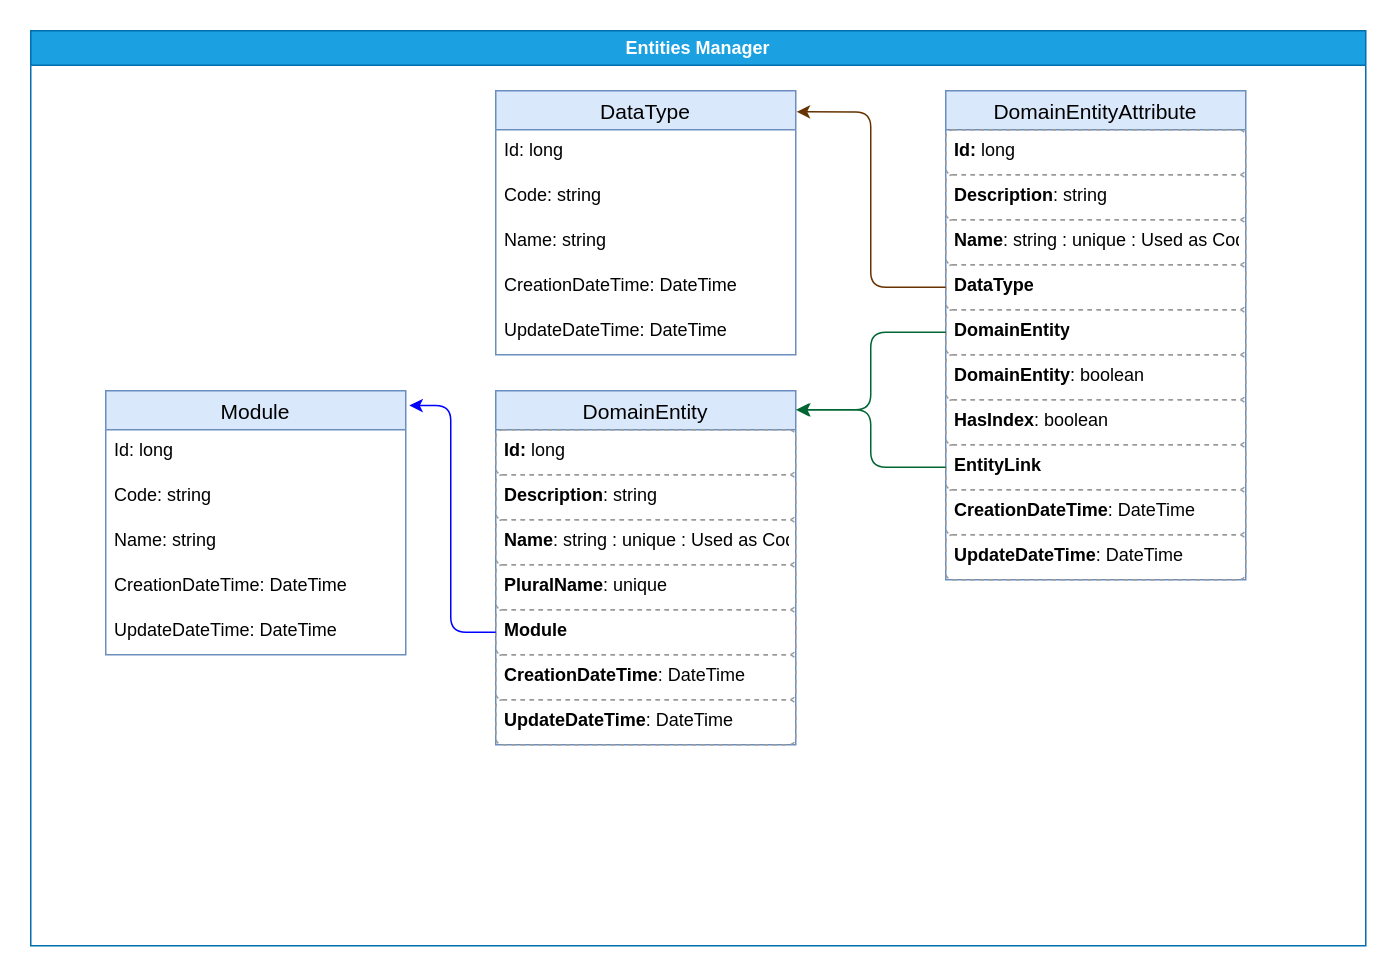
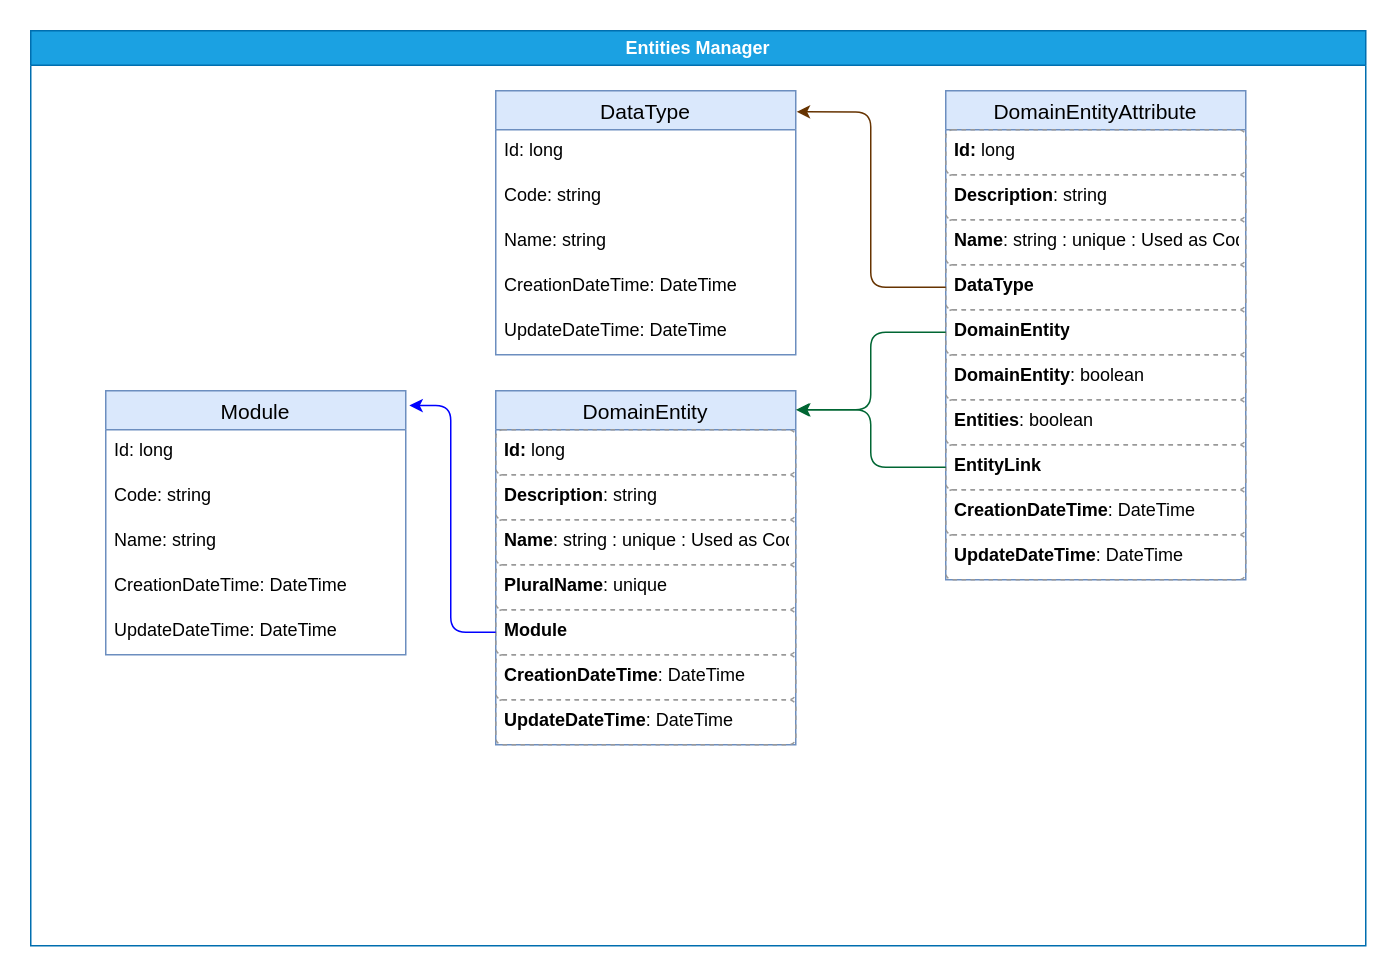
- <mxCell id="31" value="&lt;b&gt;HasIndex&lt;/b&gt;: boolean" style="text;strokeColor=#999999;fillColor=none;spacingLeft=4;spacingRight=4;overflow=hidden;rotatable=0;points=[[0,0.5],[1,0.5]];portConstraint=eastwest;fontSize=12;html=1;dashed=1;rounded=1;" vertex="1" parent="24"><mxGeometry y="206" width="200" height="30" as="geometry" /></mxCell>
+ <mxCell id="31" value="&lt;b&gt;Entities&lt;/b&gt;: boolean" style="text;strokeColor=#999999;fillColor=none;spacingLeft=4;spacingRight=4;overflow=hidden;rotatable=0;points=[[0,0.5],[1,0.5]];portConstraint=eastwest;fontSize=12;html=1;dashed=1;rounded=1;" vertex="1" parent="24"><mxGeometry y="206" width="200" height="30" as="geometry" /></mxCell>
